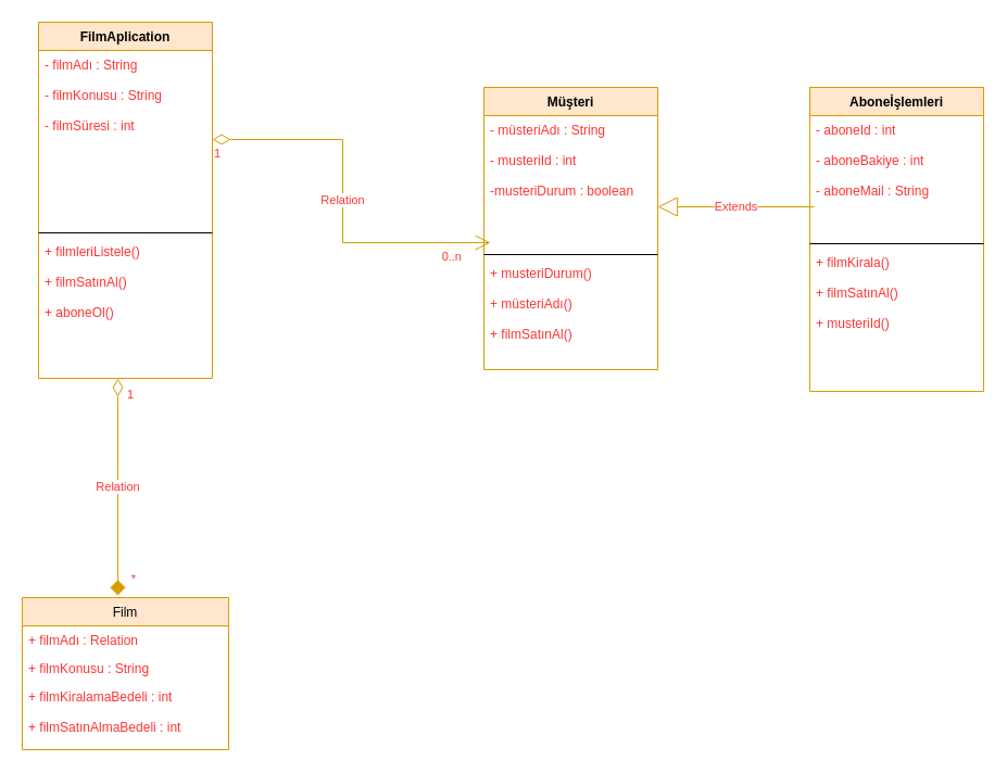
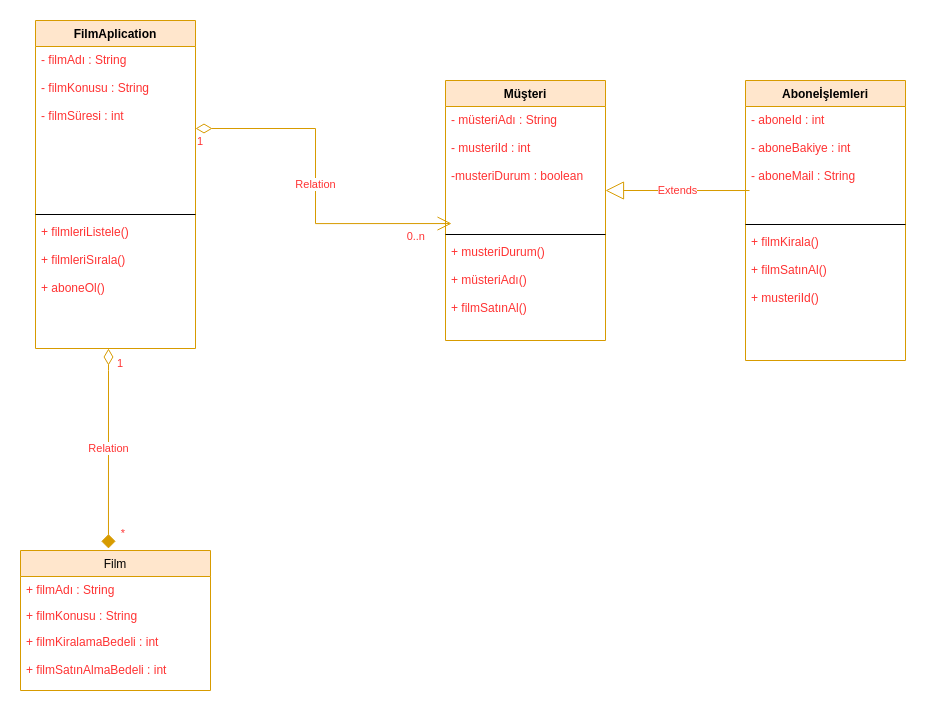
- <mxCell id="5" value="+ filmleriListele()&#10;&#10;+ filmSatınAl()&#10;&#10;+ aboneOl()&#10;&#10;" style="text;strokeColor=none;fillColor=none;align=left;verticalAlign=top;spacingLeft=4;spacingRight=4;overflow=hidden;rotatable=0;points=[[0,0.5],[1,0.5]];portConstraint=eastwest;fontColor=#FF3333;" parent="2" vertex="1"><mxGeometry y="198" width="160" height="130" as="geometry" /></mxCell>
+ <mxCell id="5" value="+ filmleriListele()&#10;&#10;+ filmleriSırala()&#10;&#10;+ aboneOl()&#10;&#10;" style="text;strokeColor=none;fillColor=none;align=left;verticalAlign=top;spacingLeft=4;spacingRight=4;overflow=hidden;rotatable=0;points=[[0,0.5],[1,0.5]];portConstraint=eastwest;fontColor=#FF3333;" parent="2" vertex="1"><mxGeometry y="198" width="160" height="130" as="geometry" /></mxCell>
- <mxCell id="19" value="+ filmAdı : Relation" style="text;strokeColor=none;fillColor=none;align=left;verticalAlign=top;spacingLeft=4;spacingRight=4;overflow=hidden;rotatable=0;points=[[0,0.5],[1,0.5]];portConstraint=eastwest;fontColor=#FF3333;" vertex="1" parent="18"><mxGeometry y="26" width="190" height="26" as="geometry" /></mxCell>
+ <mxCell id="19" value="+ filmAdı : String" style="text;strokeColor=none;fillColor=none;align=left;verticalAlign=top;spacingLeft=4;spacingRight=4;overflow=hidden;rotatable=0;points=[[0,0.5],[1,0.5]];portConstraint=eastwest;fontColor=#FF3333;" vertex="1" parent="18"><mxGeometry y="26" width="190" height="26" as="geometry" /></mxCell>
